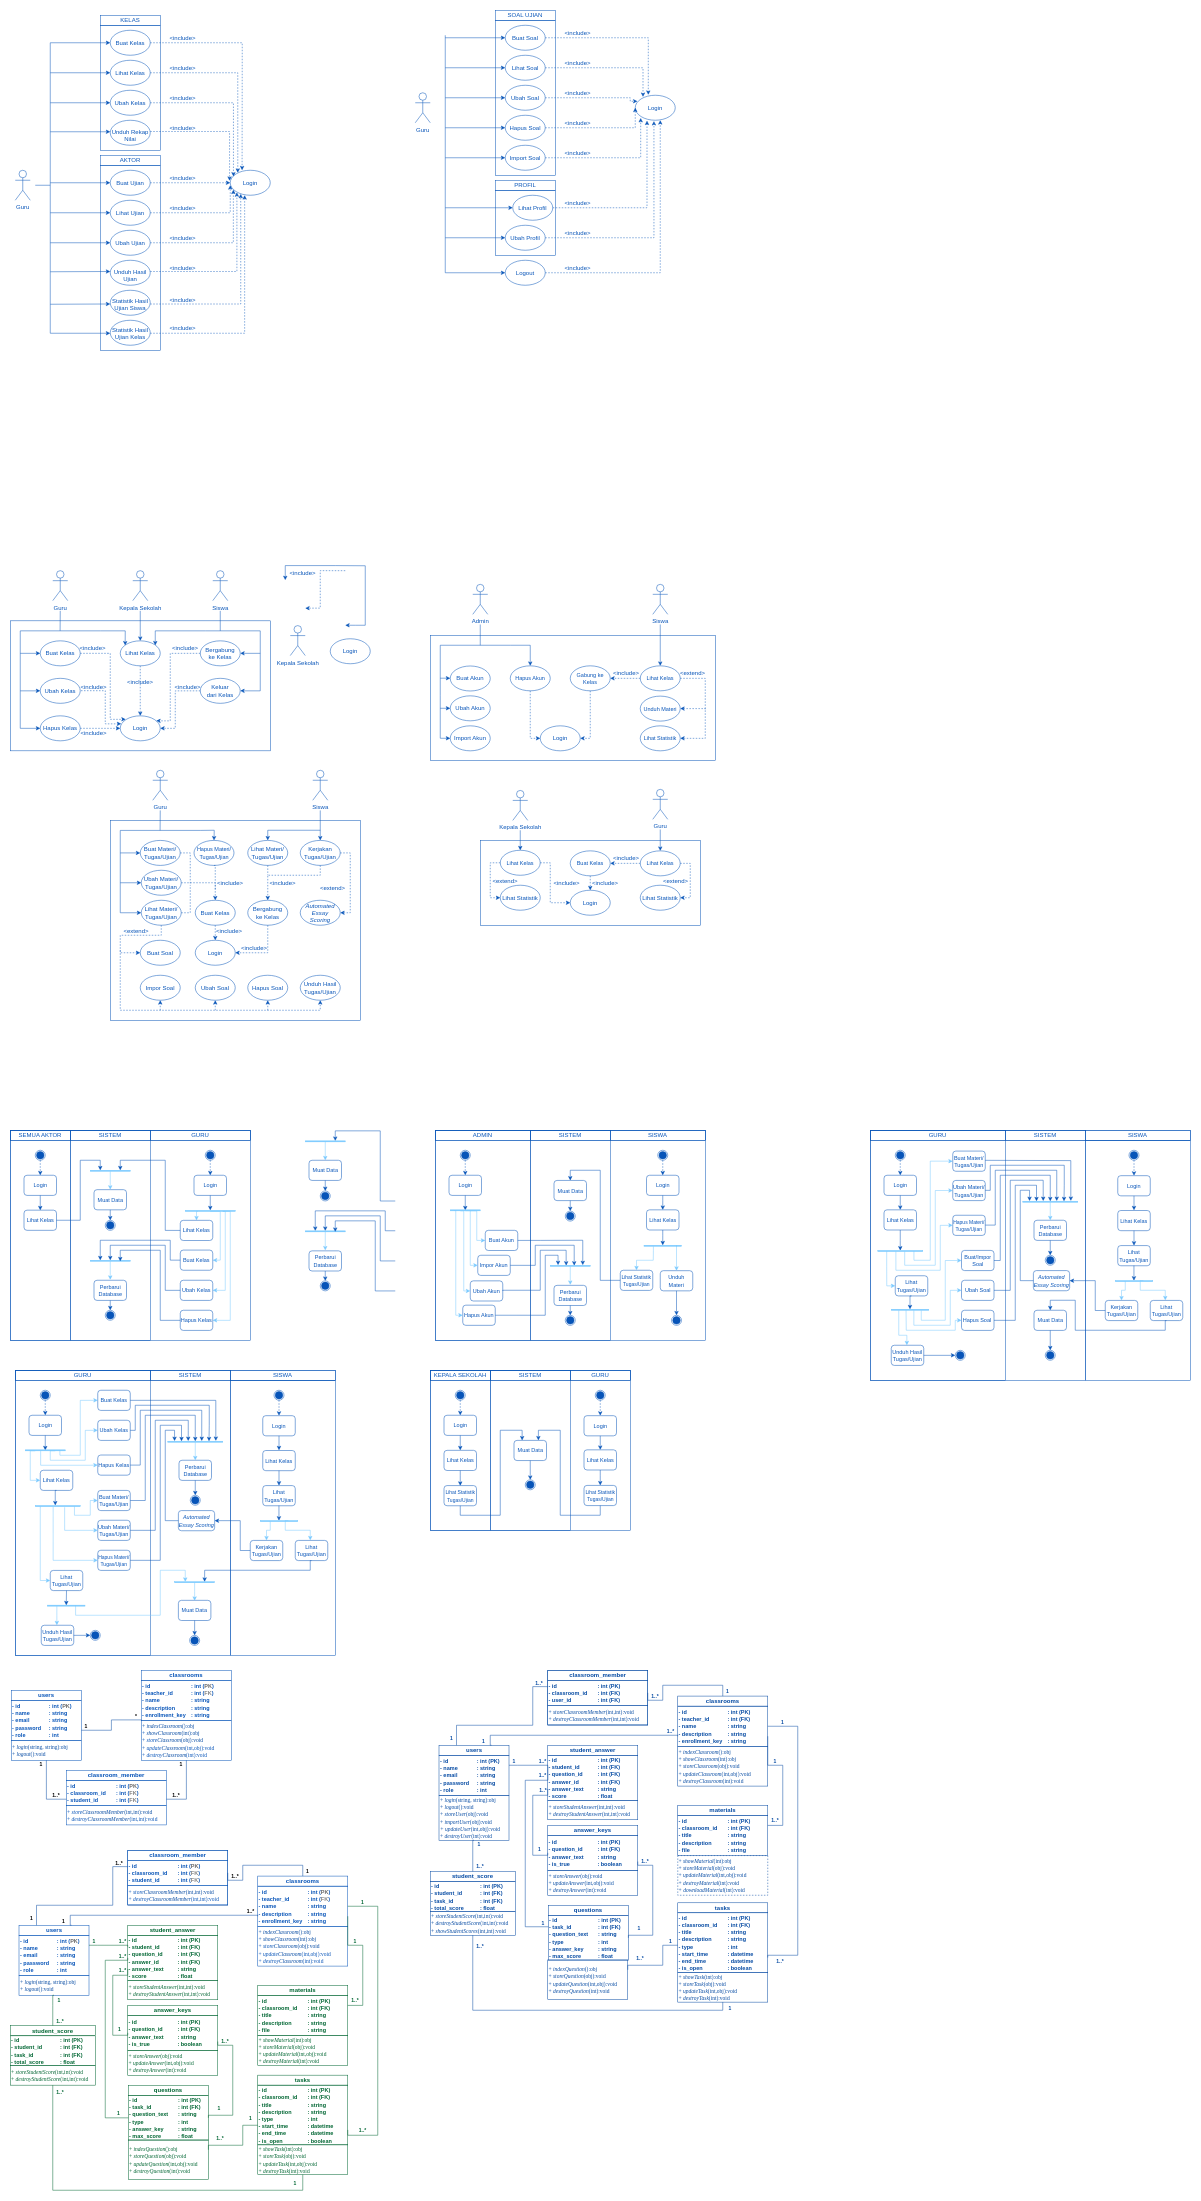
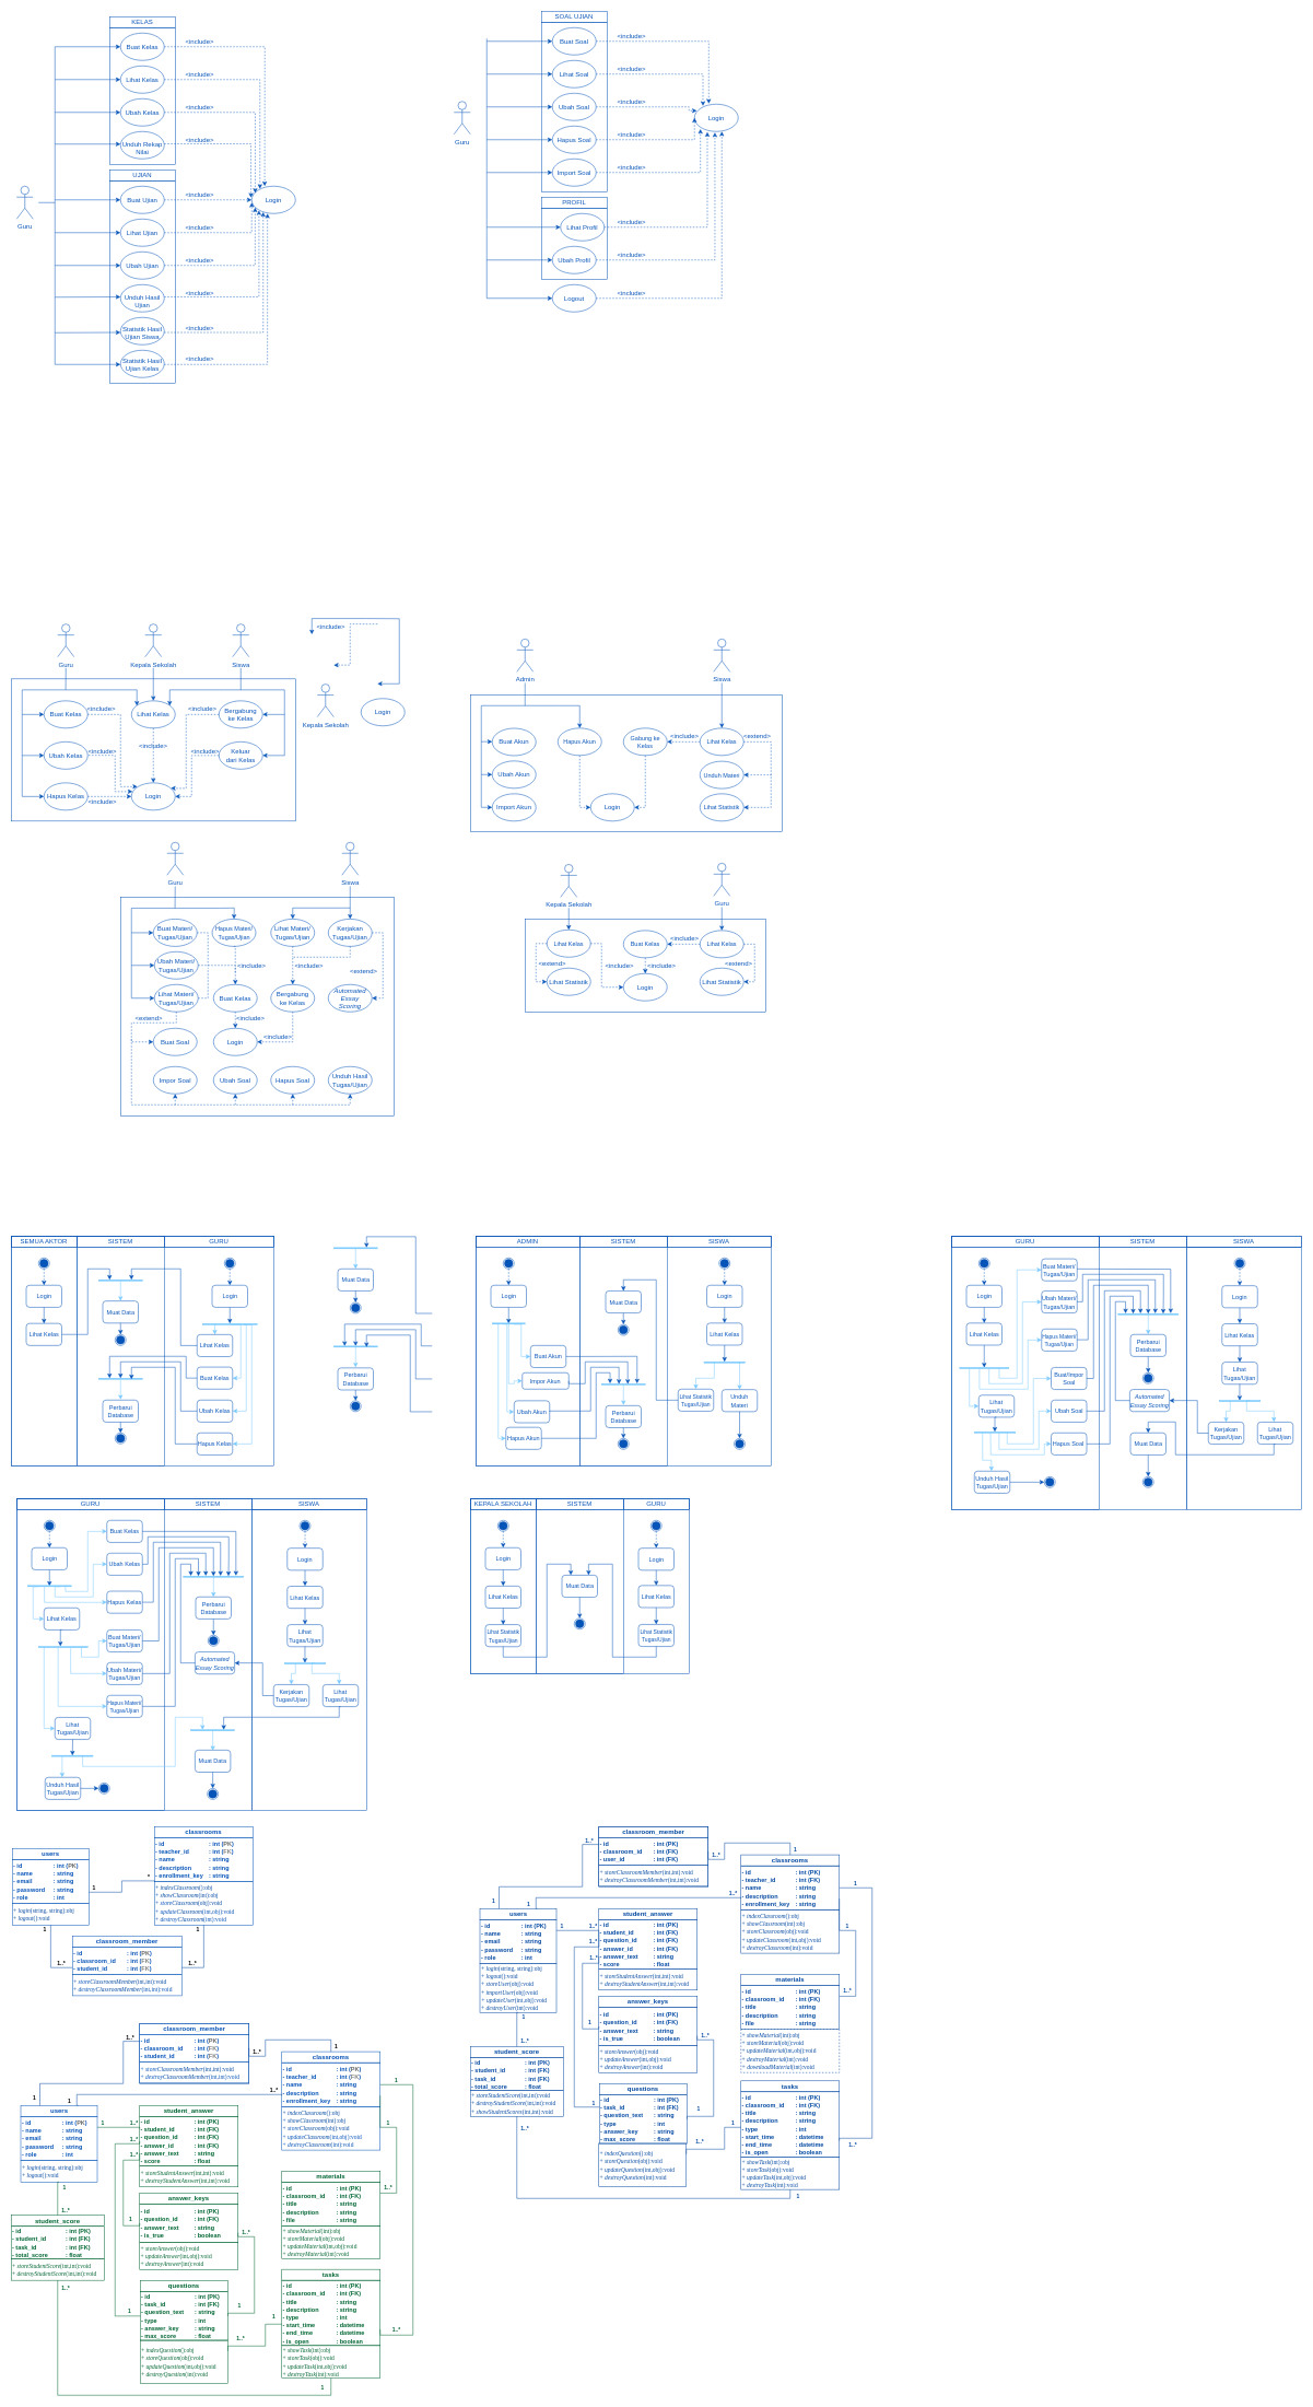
- <mxCell id="36" value="AKTOR" style="rounded=0;whiteSpace=wrap;html=1;strokeColor=#0754B8;strokeWidth=1;fontSize=12;fontColor=#0754B8;fillColor=none;" parent="1" vertex="1"><mxGeometry x="200" y="310" width="120" height="20" as="geometry" /></mxCell>
+ <mxCell id="36" value="UJIAN" style="rounded=0;whiteSpace=wrap;html=1;strokeColor=#0754B8;strokeWidth=1;fontSize=12;fontColor=#0754B8;fillColor=none;" parent="1" vertex="1"><mxGeometry x="200" y="310" width="120" height="20" as="geometry" /></mxCell>
- <mxCell id="436" value="&lt;font style=&quot;font-size: 11px;&quot; color=&quot;#0754b8&quot;&gt;Impor Akun&lt;/font&gt;" style="rounded=1;whiteSpace=wrap;html=1;fillColor=none;strokeColor=#0754B8;" parent="1" vertex="1"><mxGeometry x="955" y="2510" width="65" height="40.33" as="geometry" /></mxCell>
+ <mxCell id="436" value="&lt;font style=&quot;font-size: 11px;&quot; color=&quot;#0754b8&quot;&gt;Impor Akun&lt;/font&gt;" style="rounded=1;whiteSpace=wrap;html=1;fillColor=none;strokeColor=#0754B8;" parent="1" vertex="1"><mxGeometry x="955" y="2510" width="85" height="30" as="geometry" /></mxCell>
